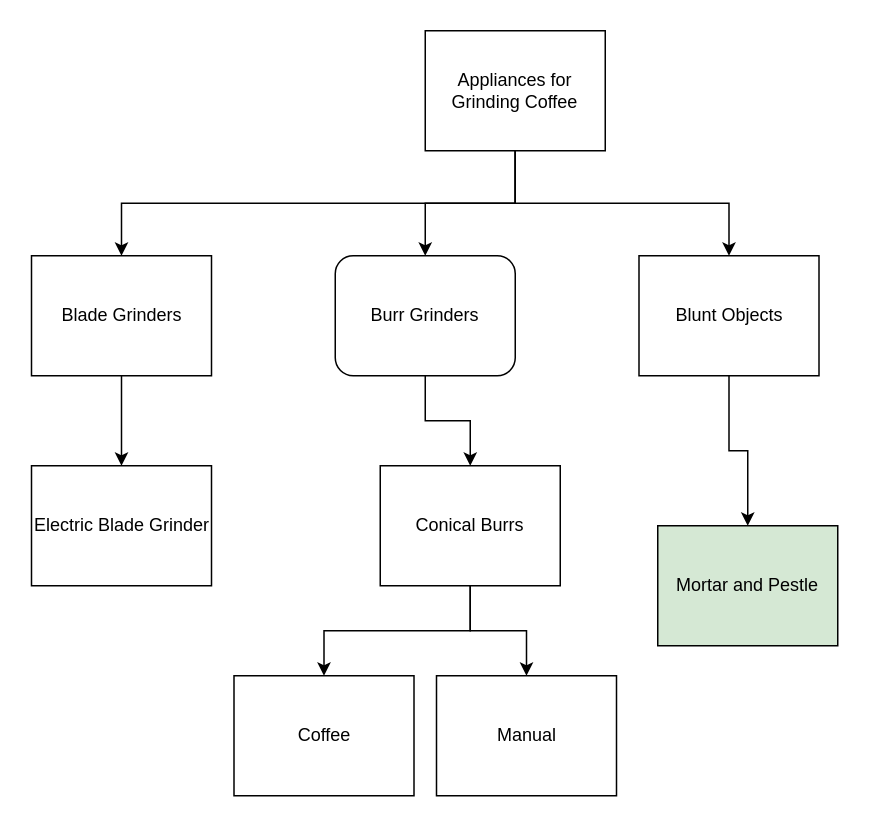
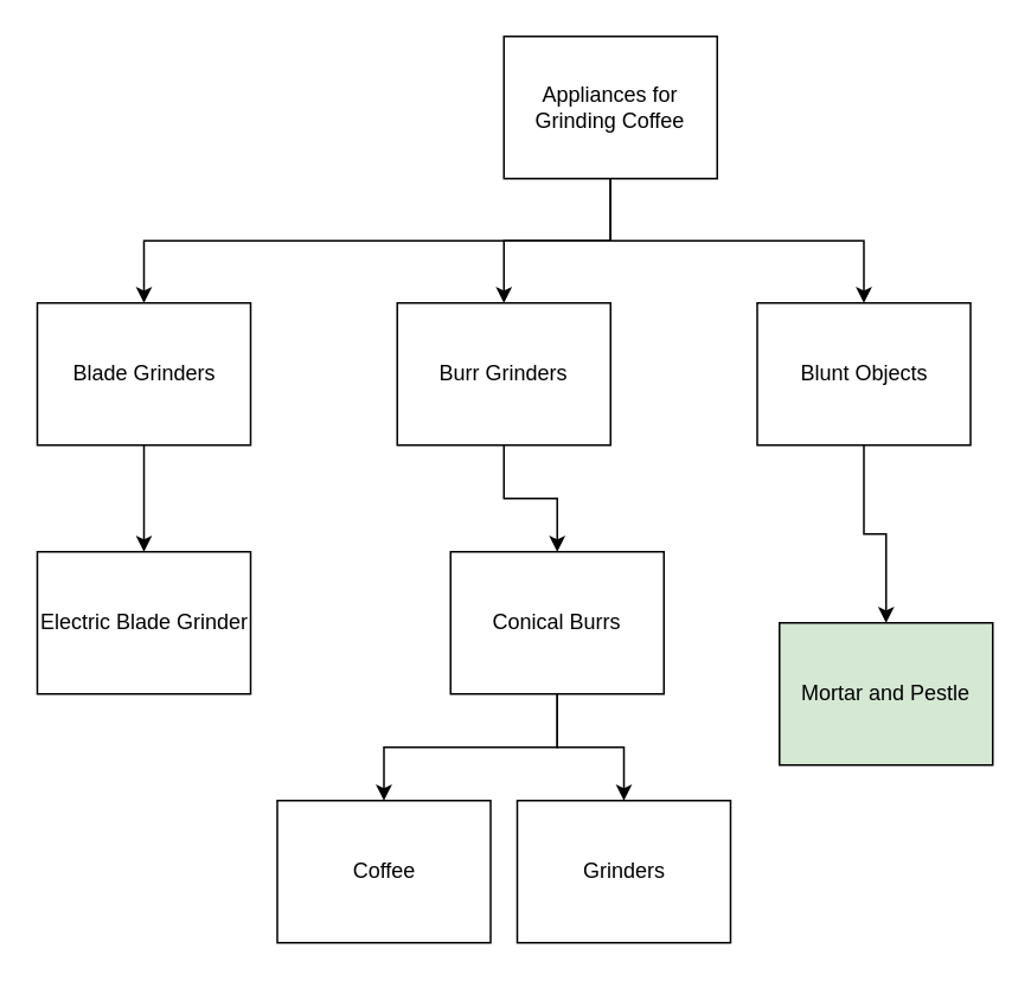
- <mxCell id="4" value="Burr Grinders" style="whiteSpace=wrap;dashed=0;rounded=1;" parent="1" vertex="1"><mxGeometry x="223" y="170" width="120" height="80" as="geometry" /></mxCell>
+ <mxCell id="4" value="Burr Grinders" style="whiteSpace=wrap;rounded=0;dashed=0;" parent="1" vertex="1"><mxGeometry x="223" y="170" width="120" height="80" as="geometry" /></mxCell>
- <mxCell id="10" value="Manual" style="whiteSpace=wrap;rounded=0;dashed=0;" parent="1" vertex="1"><mxGeometry x="290.5" y="450" width="120" height="80" as="geometry" /></mxCell>
+ <mxCell id="10" value="Grinders" style="whiteSpace=wrap;rounded=0;dashed=0;" parent="1" vertex="1"><mxGeometry x="290.5" y="450" width="120" height="80" as="geometry" /></mxCell>
